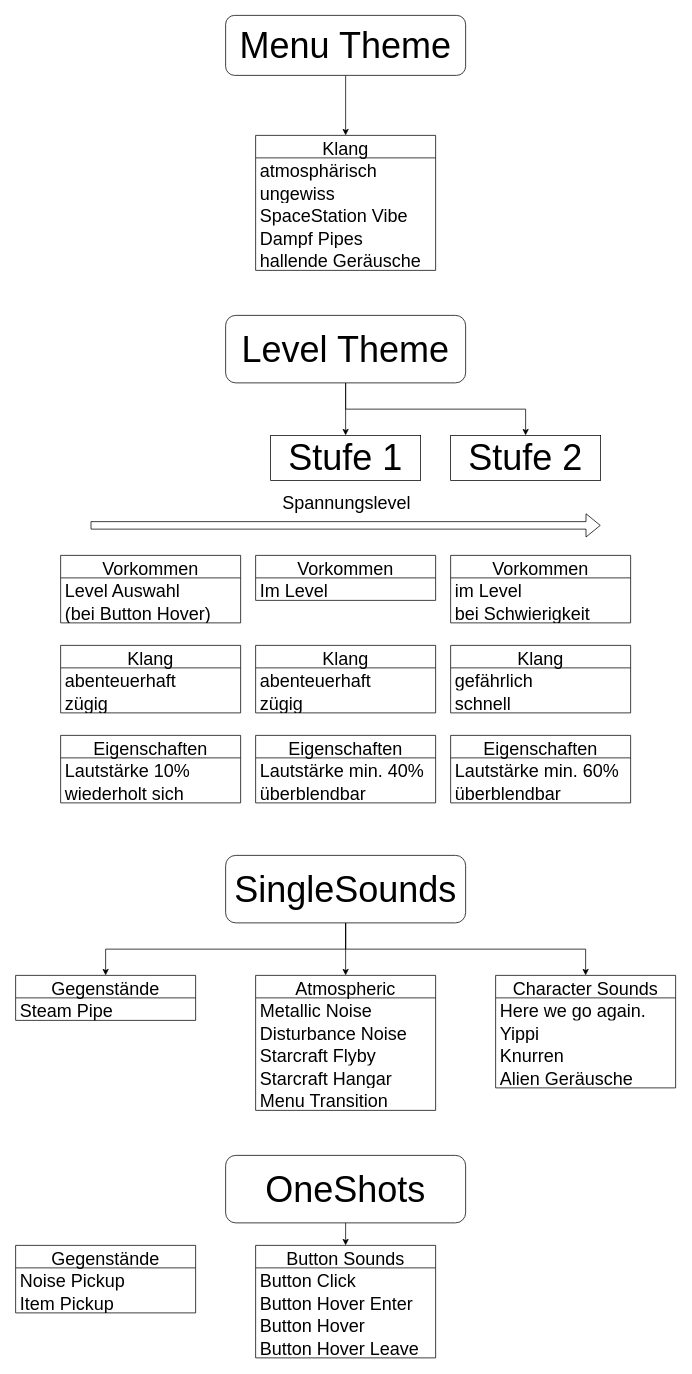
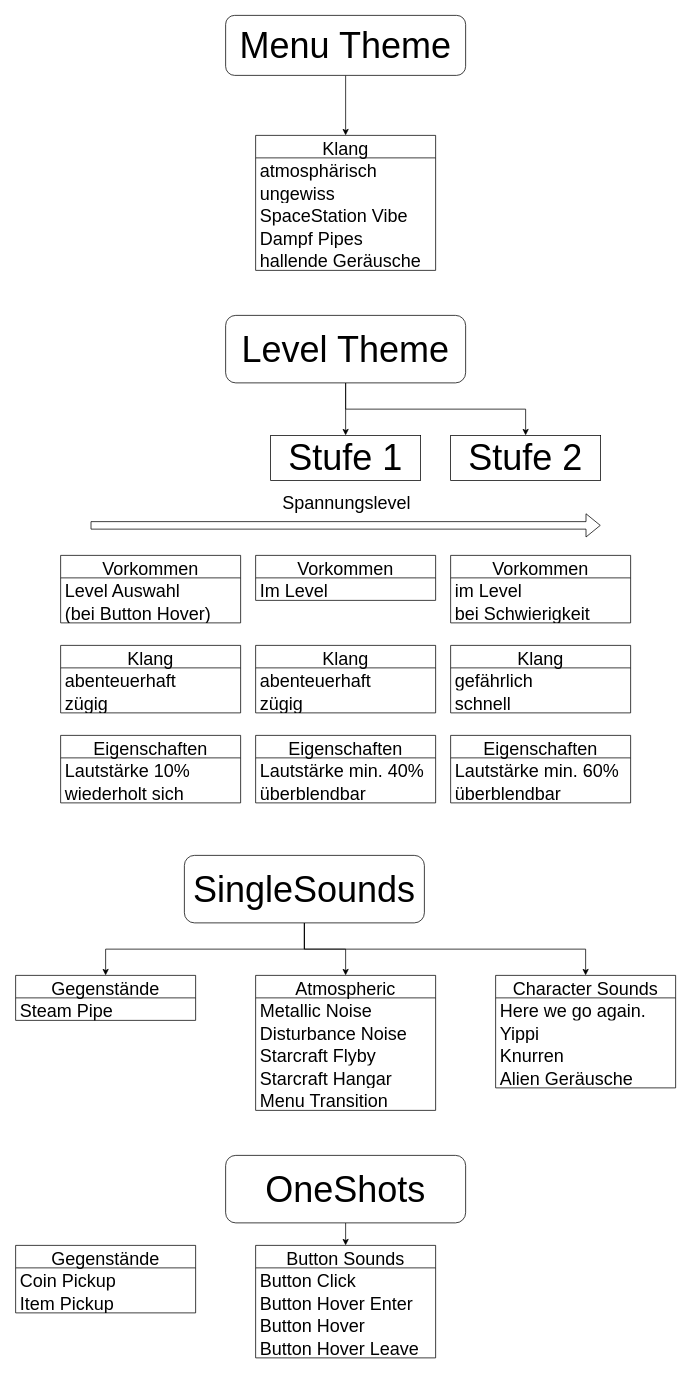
- <mxCell id="46" value="&lt;span style=&quot;font-size: 48px&quot;&gt;SingleSounds&lt;/span&gt;" style="rounded=1;whiteSpace=wrap;html=1;" vertex="1" parent="1"><mxGeometry x="300" width="320" height="90" as="geometry" y="1140" /></mxCell>
+ <mxCell id="46" value="&lt;span style=&quot;font-size: 48px&quot;&gt;SingleSounds&lt;/span&gt;" style="rounded=1;whiteSpace=wrap;html=1;" vertex="1" parent="1"><mxGeometry x="245" y="1140" width="320" height="90" as="geometry" /></mxCell>
- <mxCell id="68" value="Noise Pickup" style="text;strokeColor=none;fillColor=none;align=left;verticalAlign=middle;spacingLeft=4;spacingRight=4;overflow=hidden;points=[[0,0.5],[1,0.5]];portConstraint=eastwest;rotatable=0;fontSize=24;" vertex="1" parent="67"><mxGeometry y="30" width="240" height="30" as="geometry" /></mxCell>
+ <mxCell id="68" value="Coin Pickup" style="text;strokeColor=none;fillColor=none;align=left;verticalAlign=middle;spacingLeft=4;spacingRight=4;overflow=hidden;points=[[0,0.5],[1,0.5]];portConstraint=eastwest;rotatable=0;fontSize=24;" vertex="1" parent="67"><mxGeometry y="30" width="240" height="30" as="geometry" /></mxCell>
